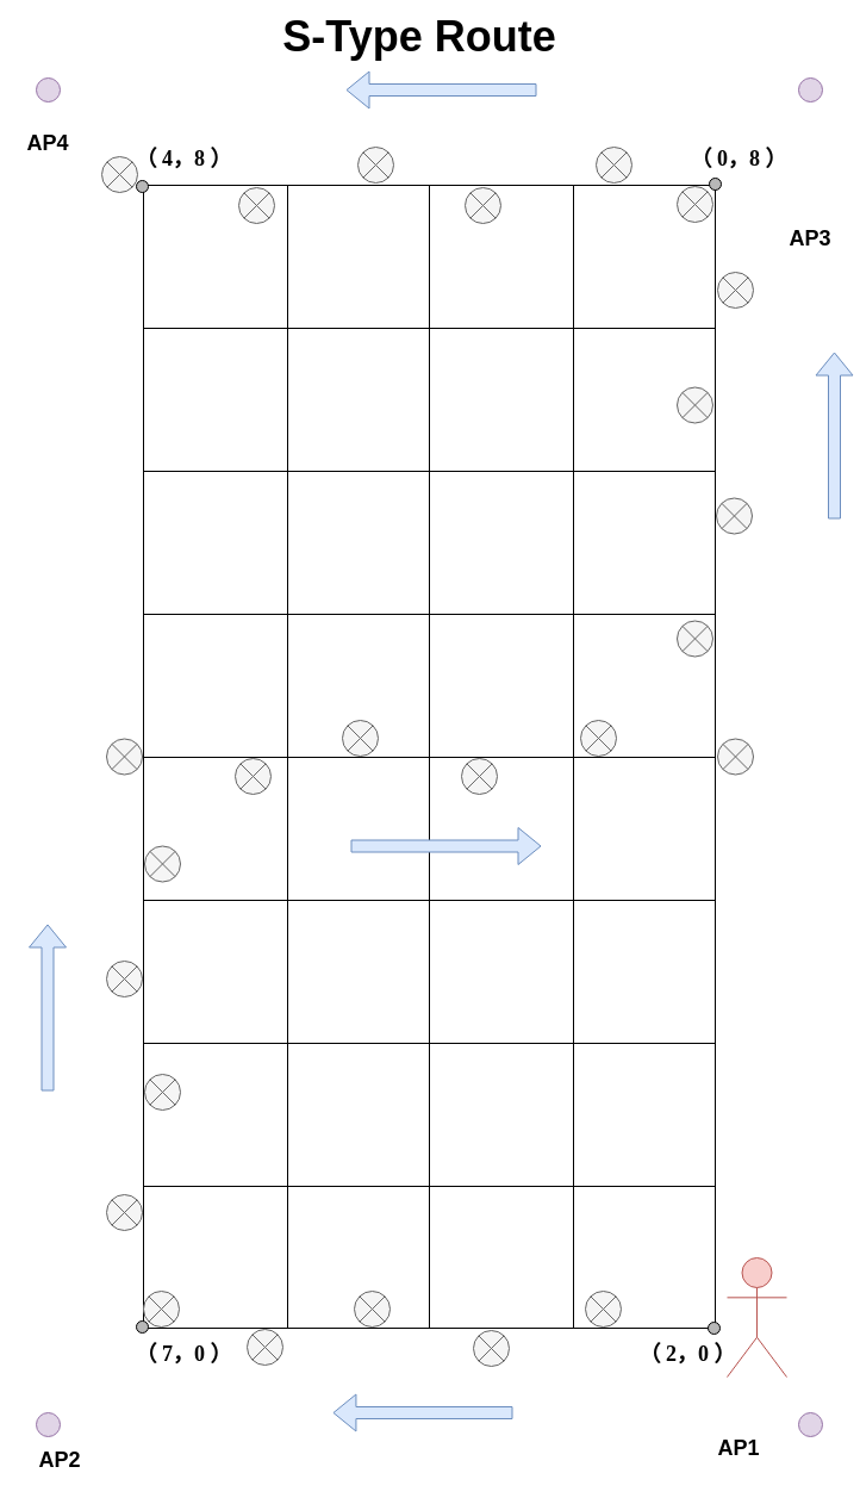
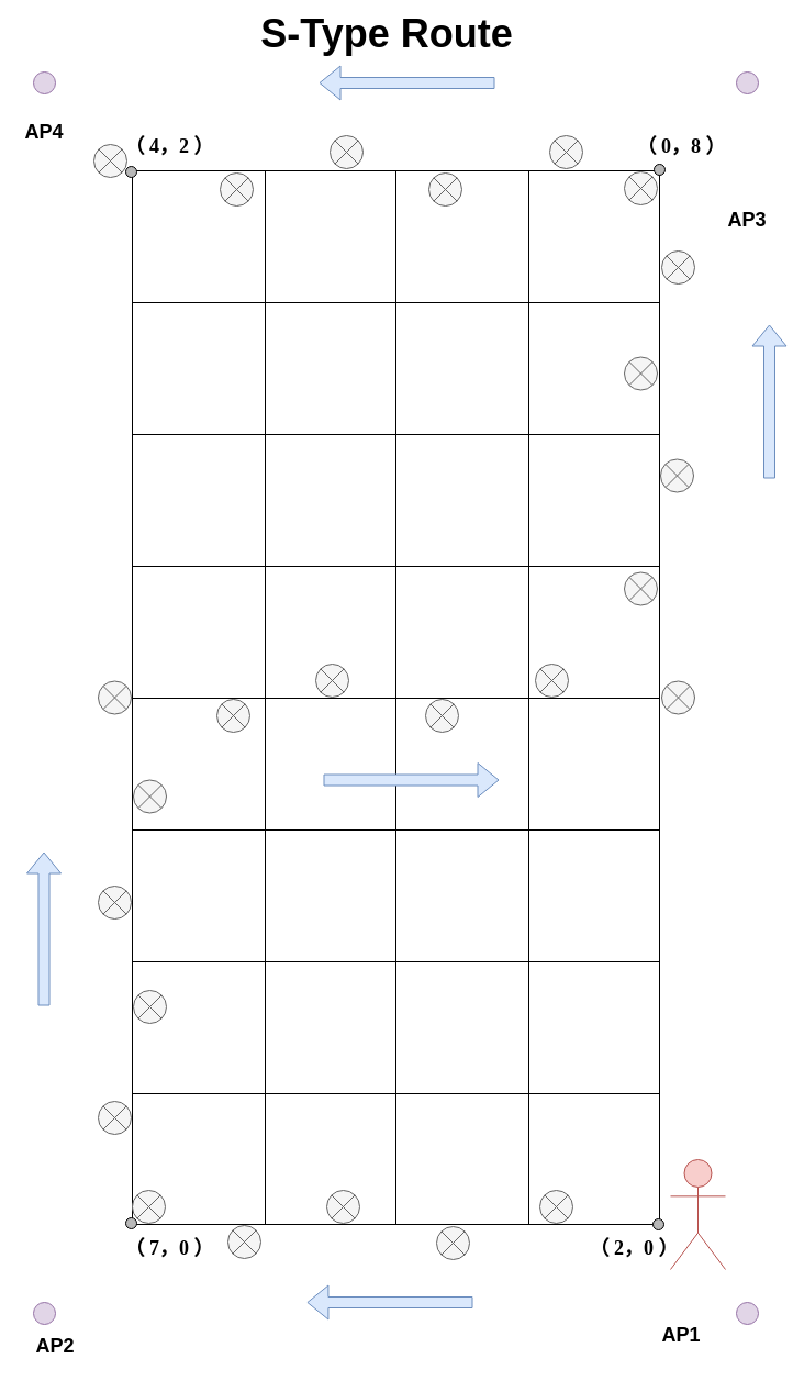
- <mxCell id="82" value="&lt;span style=&quot;font-size: 18px&quot;&gt;&lt;b&gt;（ 4，8 ）&lt;/b&gt;&lt;/span&gt;" style="text;html=1;strokeColor=none;fillColor=none;align=center;verticalAlign=middle;whiteSpace=wrap;rounded=0;fontFamily=Comic Sans MS;" parent="1" vertex="1"><mxGeometry x="100" y="123" width="108" height="20" as="geometry" /></mxCell>
+ <mxCell id="82" value="&lt;span style=&quot;font-size: 18px&quot;&gt;&lt;b&gt;（ 4，2 ）&lt;/b&gt;&lt;/span&gt;" style="text;html=1;strokeColor=none;fillColor=none;align=center;verticalAlign=middle;whiteSpace=wrap;rounded=0;fontFamily=Comic Sans MS;" parent="1" vertex="1"><mxGeometry x="100" y="123" width="108" height="20" as="geometry" /></mxCell>
